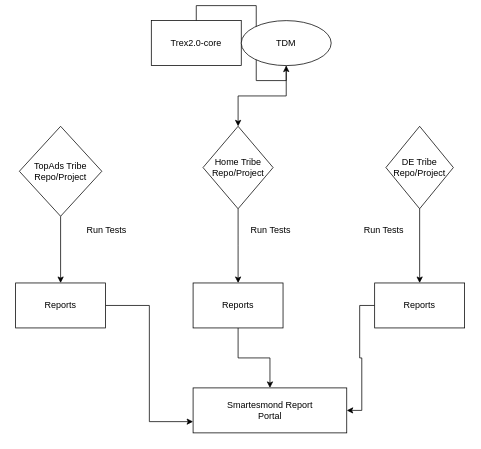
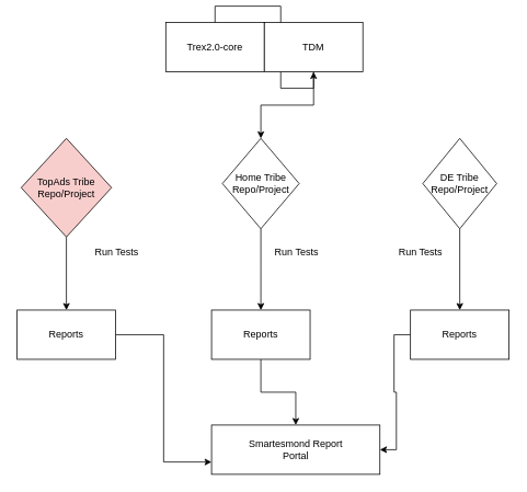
- <mxCell id="5" value="TDM" style="ellipse;whiteSpace=wrap;html=1;" vertex="1" parent="1"><mxGeometry x="321" y="20" width="120" height="60" as="geometry" /></mxCell>
+ <mxCell id="5" value="TDM" style="rounded=0;whiteSpace=wrap;html=1;" vertex="1" parent="1"><mxGeometry x="321" y="20" width="120" height="60" as="geometry" /></mxCell>
- <mxCell id="7" value="TopAds Tribe&lt;br&gt;Repo/Project" style="rhombus;whiteSpace=wrap;html=1;rounded=0;" vertex="1" parent="1"><mxGeometry x="25" y="161" width="110" height="120" as="geometry" /></mxCell>
+ <mxCell id="7" value="TopAds Tribe&lt;br&gt;Repo/Project" style="rhombus;whiteSpace=wrap;html=1;rounded=0;fillColor=#f8cecc;" vertex="1" parent="1"><mxGeometry x="25" y="161" width="110" height="120" as="geometry" /></mxCell>
